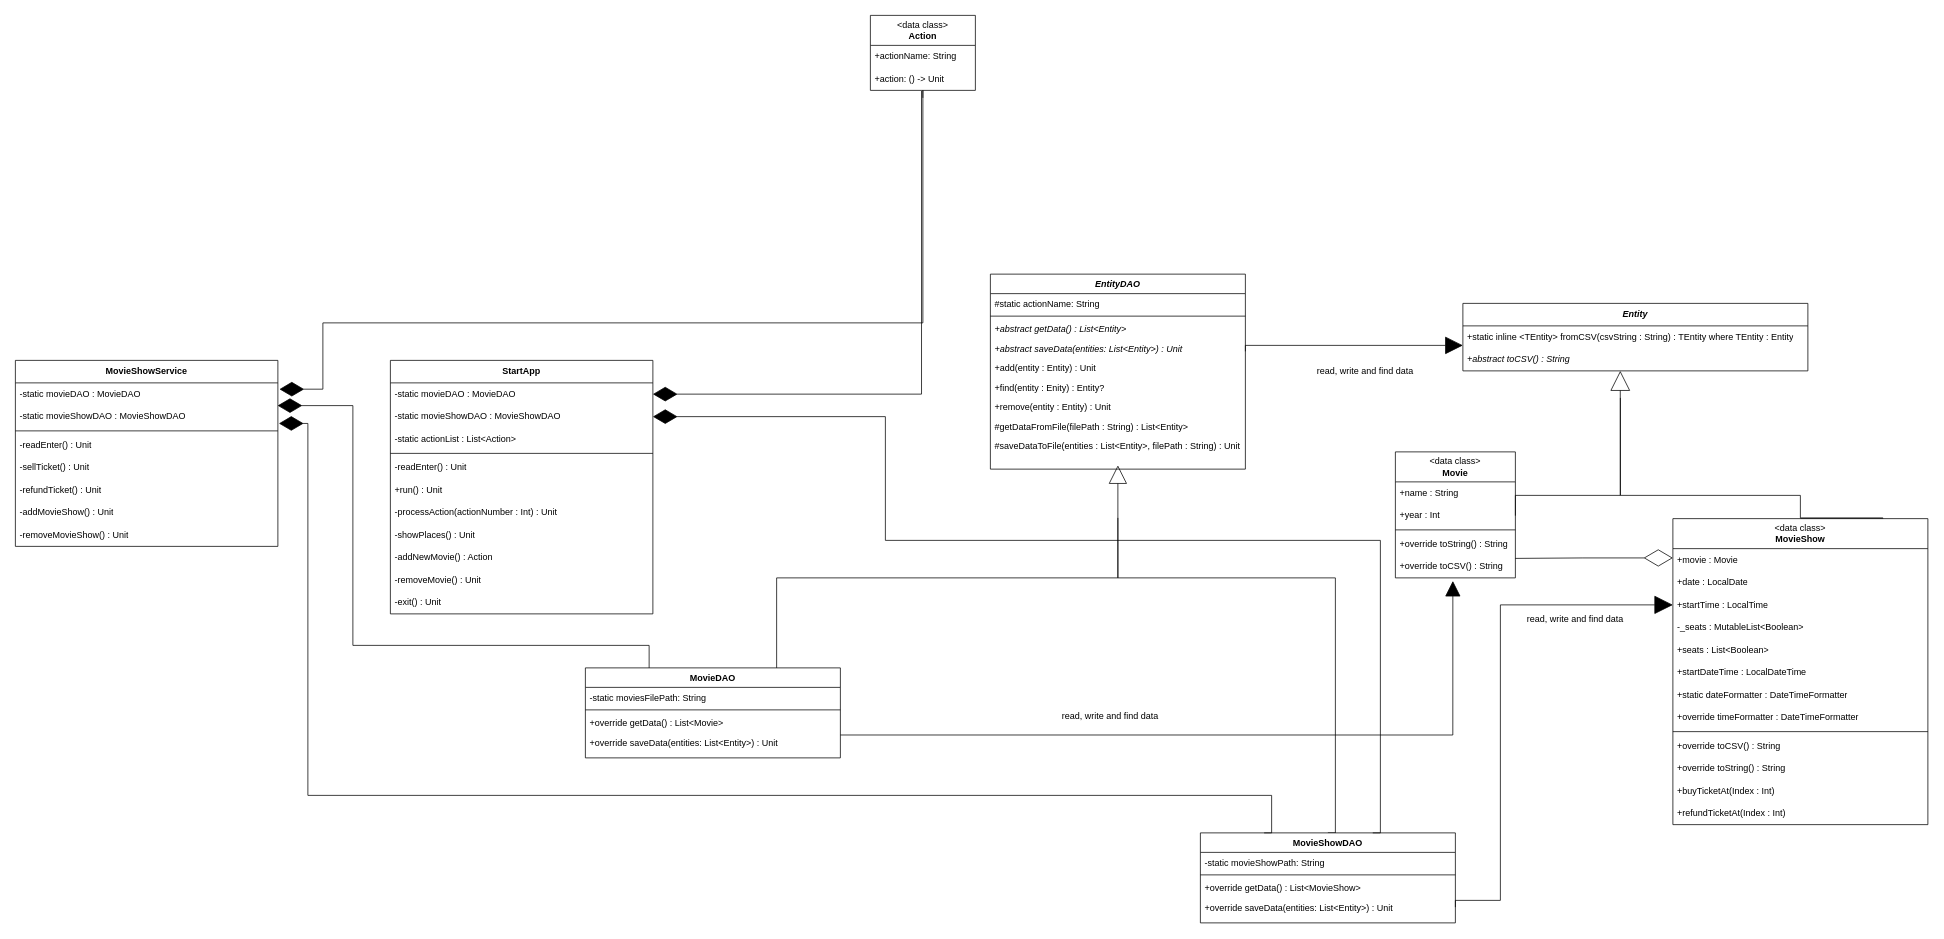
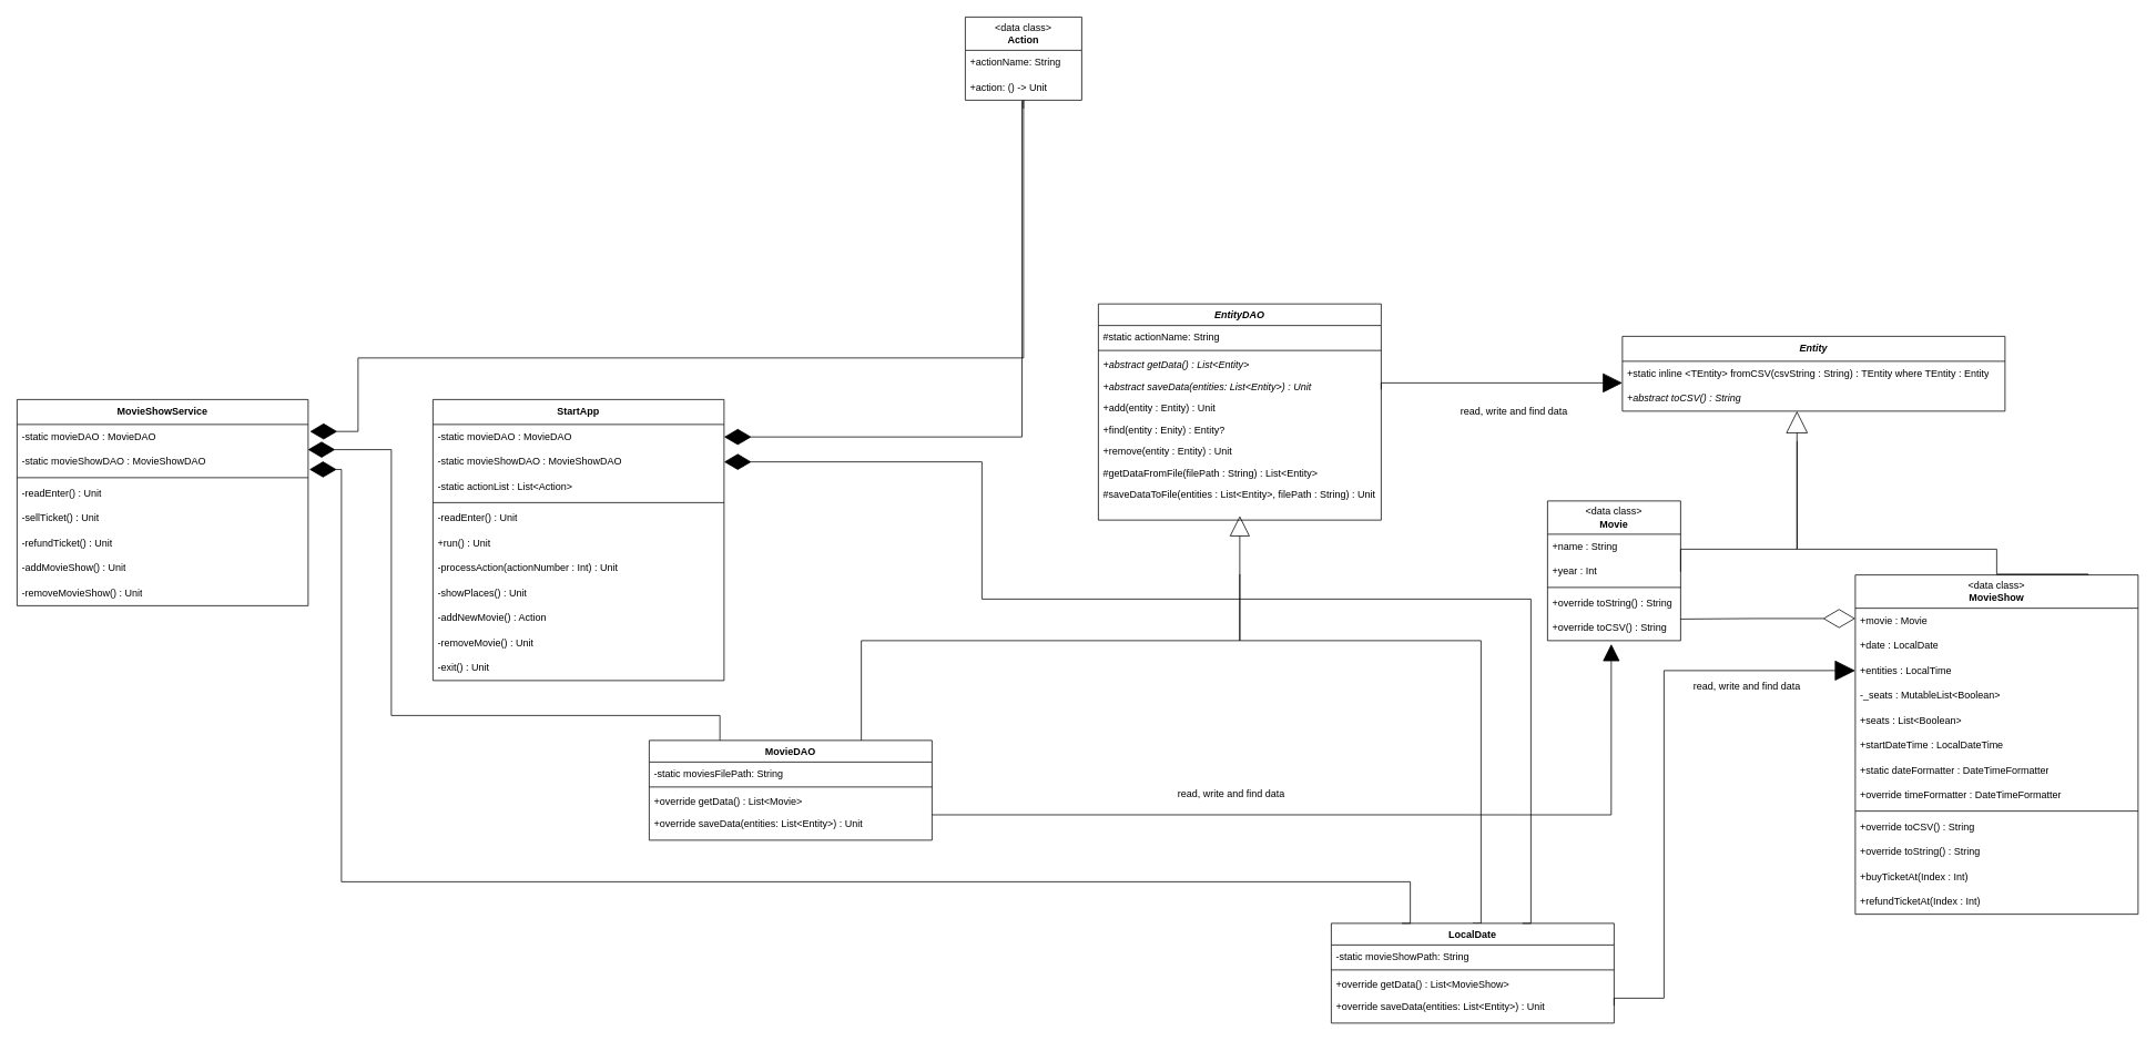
- <mxCell id="56" value="+startTime : LocalTime" style="text;strokeColor=none;fillColor=none;align=left;verticalAlign=middle;spacingLeft=4;spacingRight=4;overflow=hidden;points=[[0,0.5],[1,0.5]];portConstraint=eastwest;rotatable=0;whiteSpace=wrap;html=1;" parent="53" vertex="1"><mxGeometry y="100" width="340" height="30" as="geometry" /></mxCell>
+ <mxCell id="56" value="+entities : LocalTime" style="text;strokeColor=none;fillColor=none;align=left;verticalAlign=middle;spacingLeft=4;spacingRight=4;overflow=hidden;points=[[0,0.5],[1,0.5]];portConstraint=eastwest;rotatable=0;whiteSpace=wrap;html=1;" parent="53" vertex="1"><mxGeometry y="100" width="340" height="30" as="geometry" /></mxCell>
- <mxCell id="19" value="MovieShowDAO" style="swimlane;fontStyle=1;align=center;verticalAlign=top;childLayout=stackLayout;horizontal=1;startSize=26;horizontalStack=0;resizeParent=1;resizeLast=0;collapsible=1;marginBottom=0;rounded=0;shadow=0;strokeWidth=1;" parent="1" vertex="1"><mxGeometry x="1600" y="1110" width="340" height="120" as="geometry"><mxRectangle x="530" y="520" width="160" height="26" as="alternateBounds" /></mxGeometry></mxCell>
+ <mxCell id="19" value="LocalDate" style="swimlane;fontStyle=1;align=center;verticalAlign=top;childLayout=stackLayout;horizontal=1;startSize=26;horizontalStack=0;resizeParent=1;resizeLast=0;collapsible=1;marginBottom=0;rounded=0;shadow=0;strokeWidth=1;" parent="1" vertex="1"><mxGeometry x="1600" y="1110" width="340" height="120" as="geometry"><mxRectangle x="530" y="520" width="160" height="26" as="alternateBounds" /></mxGeometry></mxCell>
